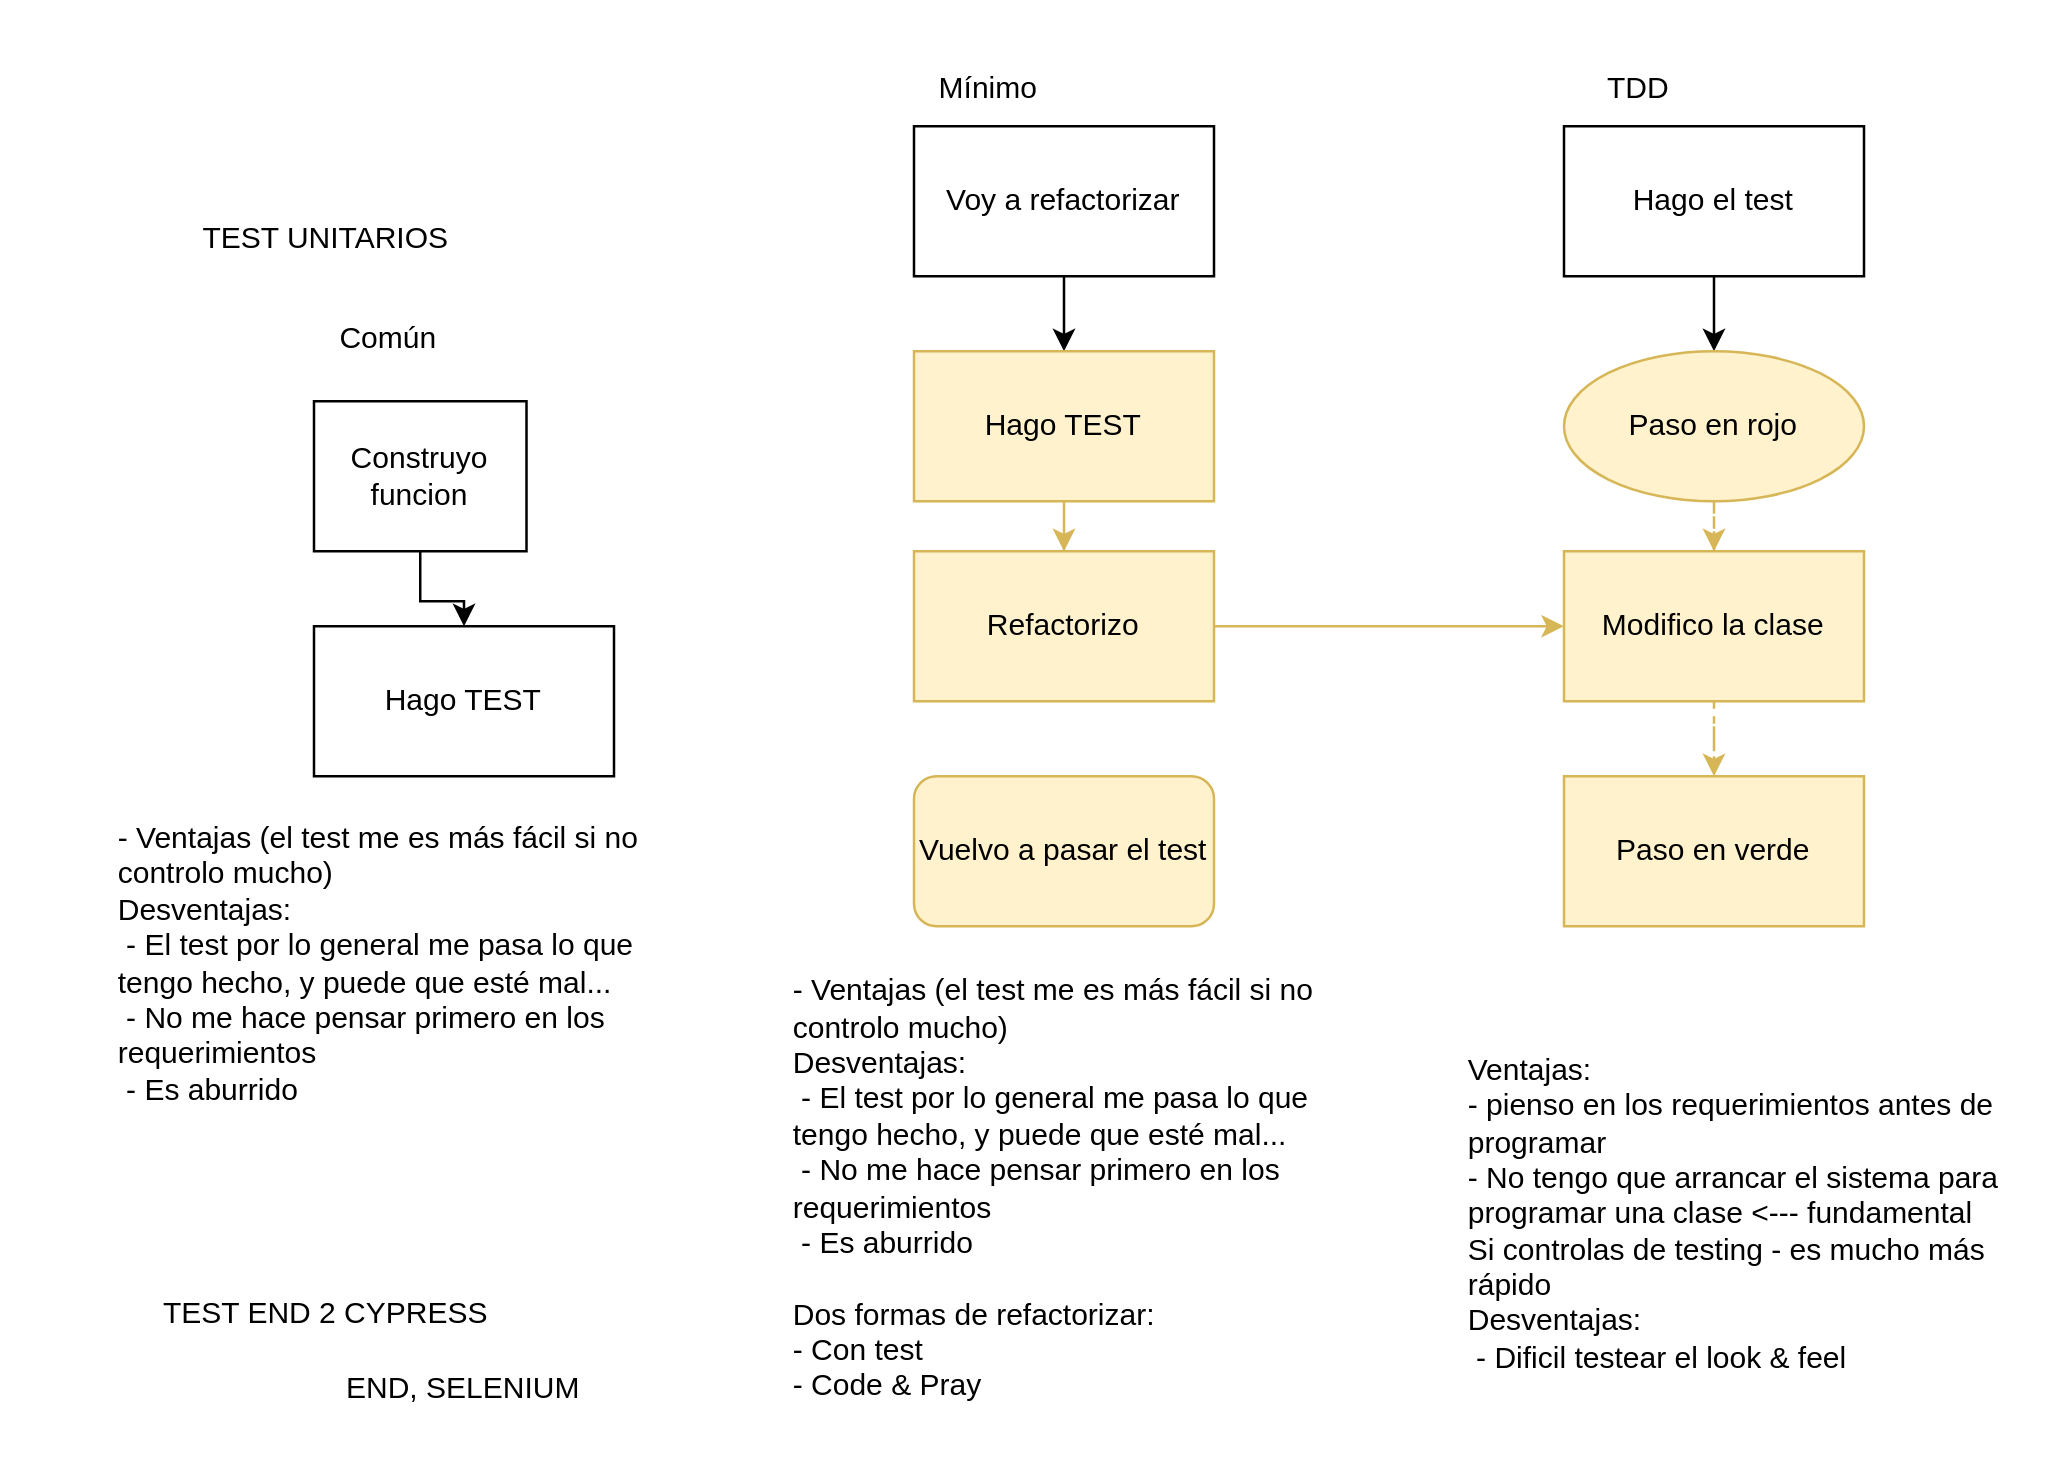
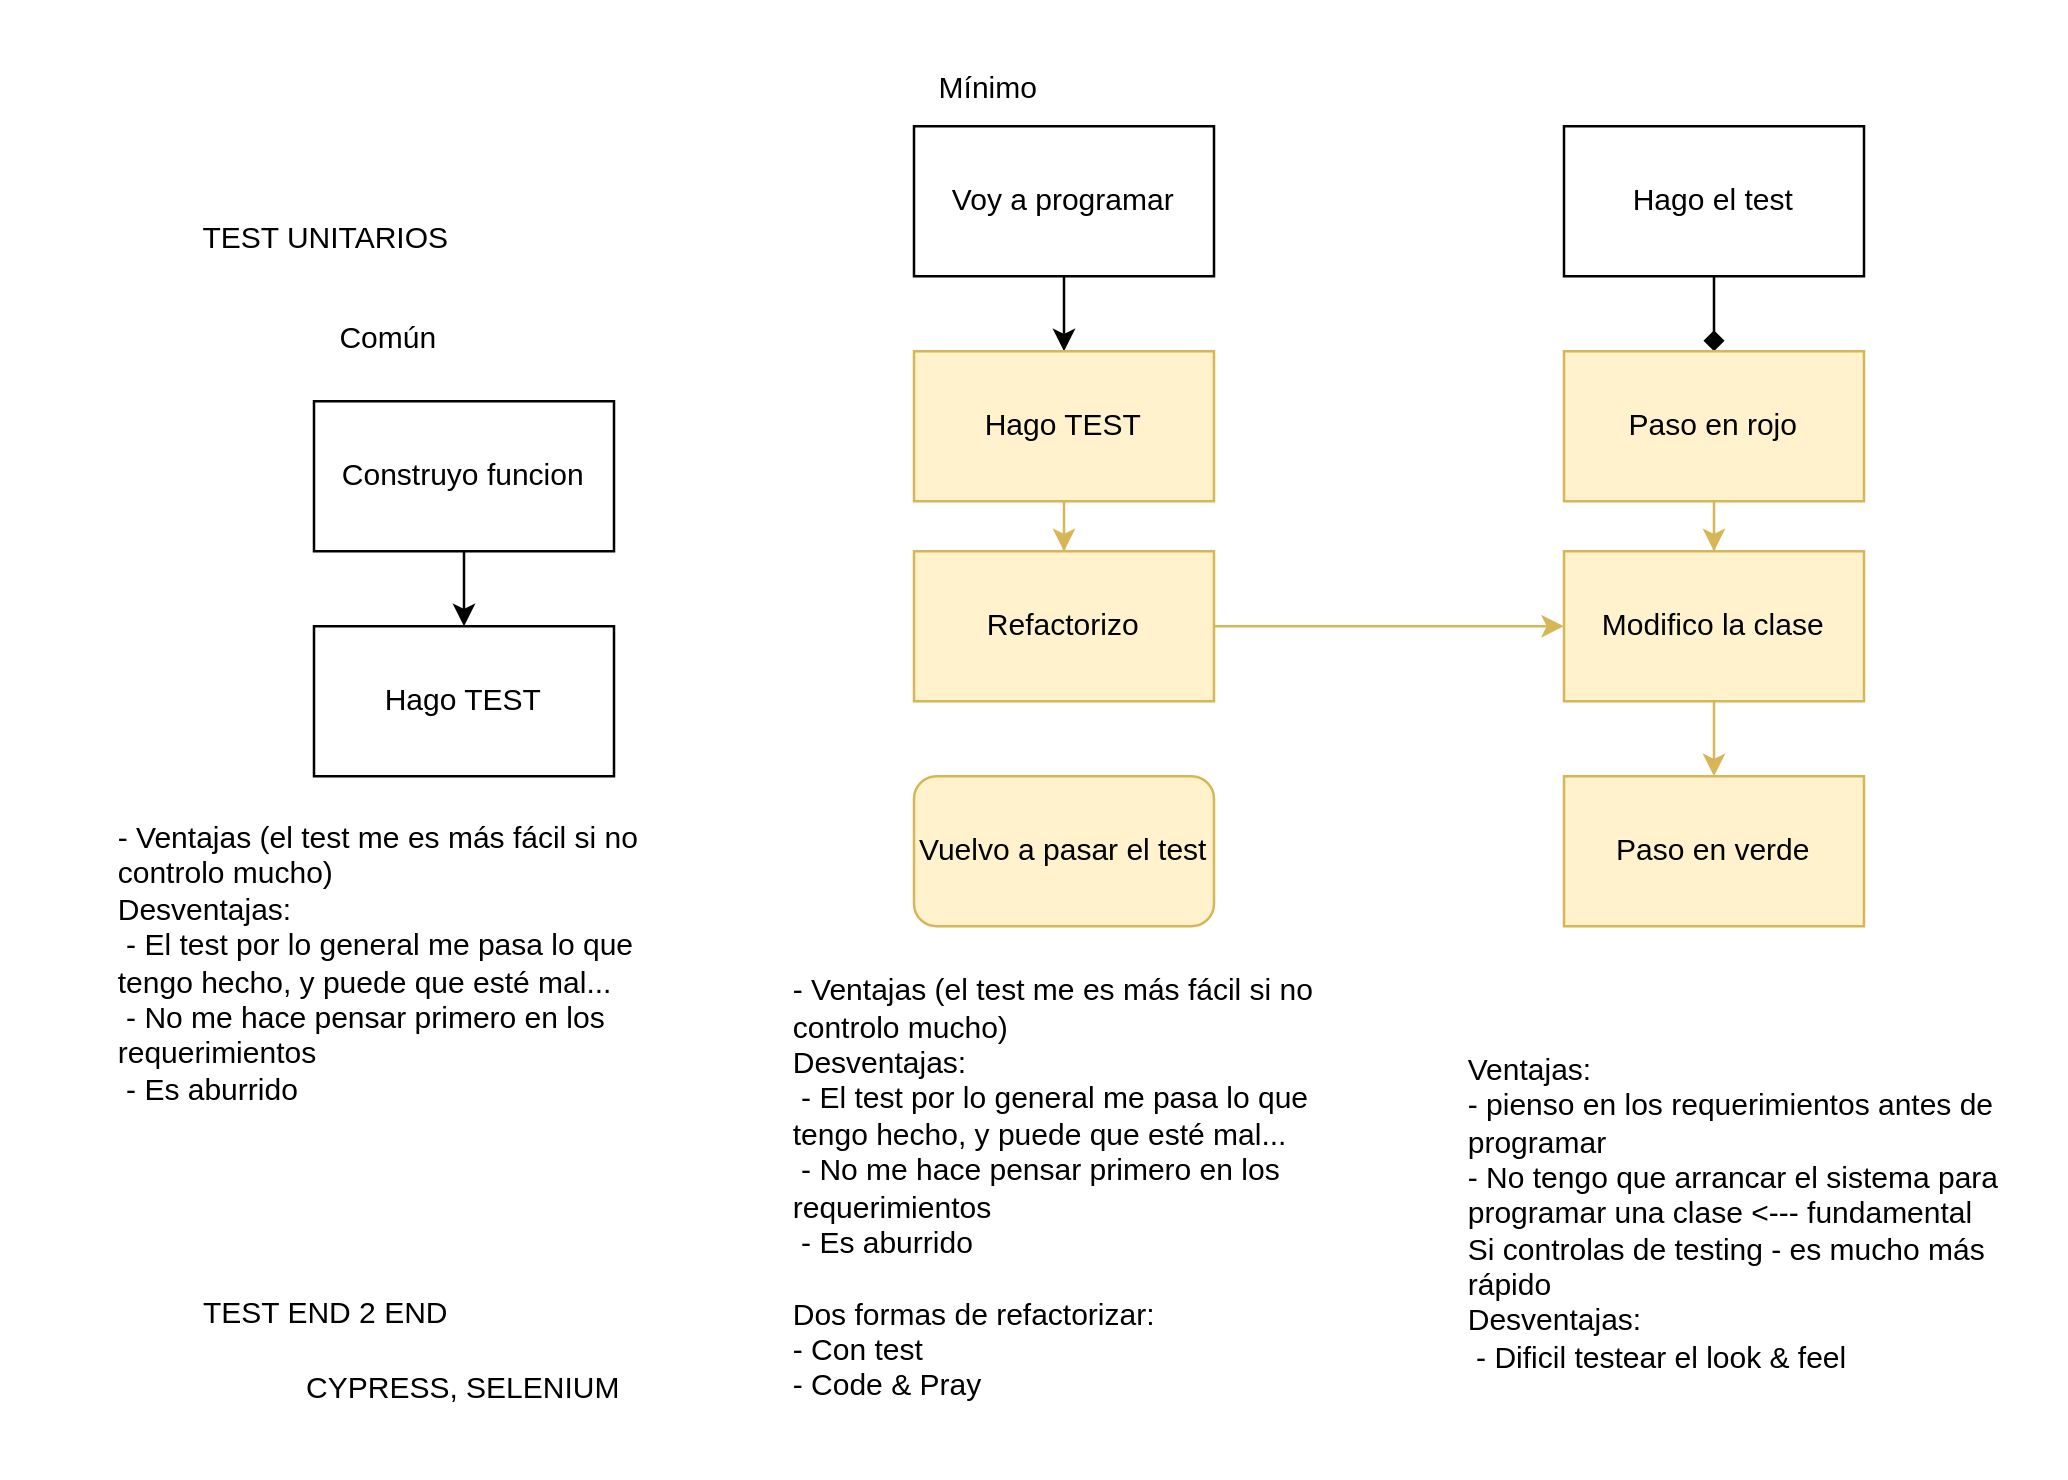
- <mxCell id="21" value="TDD" style="text;html=1;strokeColor=none;fillColor=none;align=center;verticalAlign=middle;whiteSpace=wrap;rounded=0;" vertex="1" parent="1"><mxGeometry x="625" y="20" width="60" height="30" as="geometry" /></mxCell>
- <mxCell id="11" value="Voy a refactorizar" style="rounded=0;whiteSpace=wrap;html=1;" vertex="1" parent="1"><mxGeometry x="365" y="50" width="120" height="60" as="geometry" /></mxCell>
+ <mxCell id="11" value="Voy a programar" style="rounded=0;whiteSpace=wrap;html=1;" vertex="1" parent="1"><mxGeometry x="365" y="50" width="120" height="60" as="geometry" /></mxCell>
- <mxCell id="19" value="" style="edgeStyle=orthogonalEdgeStyle;rounded=0;orthogonalLoop=1;jettySize=auto;html=1;" edge="1" parent="1" source="20" target="23"><mxGeometry relative="1" as="geometry" /></mxCell>
+ <mxCell id="19" value="" style="edgeStyle=orthogonalEdgeStyle;rounded=0;orthogonalLoop=1;jettySize=auto;html=1;endArrow=diamond;" edge="1" parent="1" source="20" target="23"><mxGeometry relative="1" as="geometry" /></mxCell>
- <mxCell id="23" value="Paso en rojo" style="ellipse;whiteSpace=wrap;html=1;fillColor=#fff2cc;strokeColor=#d6b656;" vertex="1" parent="1"><mxGeometry x="625" y="140" width="120" height="60" as="geometry" /></mxCell>
+ <mxCell id="23" value="Paso en rojo" style="whiteSpace=wrap;html=1;rounded=0;fillColor=#fff2cc;strokeColor=#d6b656;" vertex="1" parent="1"><mxGeometry x="625" y="140" width="120" height="60" as="geometry" /></mxCell>
- <mxCell id="3" value="Construyo funcion" style="rounded=0;whiteSpace=wrap;html=1;" vertex="1" parent="1"><mxGeometry x="125" y="160" width="85" height="60" as="geometry" /></mxCell>
+ <mxCell id="3" value="Construyo funcion" style="rounded=0;whiteSpace=wrap;html=1;" vertex="1" parent="1"><mxGeometry x="125" y="160" width="120" height="60" as="geometry" /></mxCell>
- <mxCell id="22" value="" style="edgeStyle=orthogonalEdgeStyle;rounded=0;orthogonalLoop=1;jettySize=auto;html=1;fillColor=#fff2cc;strokeColor=#d6b656;dashed=1;" edge="1" parent="1" source="23" target="25"><mxGeometry relative="1" as="geometry" /></mxCell>
+ <mxCell id="22" value="" style="edgeStyle=orthogonalEdgeStyle;rounded=0;orthogonalLoop=1;jettySize=auto;html=1;fillColor=#fff2cc;strokeColor=#d6b656;" edge="1" parent="1" source="23" target="25"><mxGeometry relative="1" as="geometry" /></mxCell>
- <mxCell id="24" style="edgeStyle=orthogonalEdgeStyle;rounded=0;orthogonalLoop=1;jettySize=auto;html=1;entryX=0.5;entryY=0;entryDx=0;entryDy=0;fillColor=#fff2cc;strokeColor=#d6b656;dashed=1;" edge="1" parent="1" source="25" target="26"><mxGeometry relative="1" as="geometry" /></mxCell>
+ <mxCell id="24" style="edgeStyle=orthogonalEdgeStyle;rounded=0;orthogonalLoop=1;jettySize=auto;html=1;entryX=0.5;entryY=0;entryDx=0;entryDy=0;fillColor=#fff2cc;strokeColor=#d6b656;" edge="1" parent="1" source="25" target="26"><mxGeometry relative="1" as="geometry" /></mxCell>
- <mxCell id="5" value="TEST END 2 CYPRESS" style="text;html=1;strokeColor=none;fillColor=none;align=center;verticalAlign=middle;whiteSpace=wrap;rounded=0;" vertex="1" parent="1"><mxGeometry x="20" y="510" width="220" height="30" as="geometry" /></mxCell>
+ <mxCell id="5" value="TEST END 2 END" style="text;html=1;strokeColor=none;fillColor=none;align=center;verticalAlign=middle;whiteSpace=wrap;rounded=0;" vertex="1" parent="1"><mxGeometry x="20" y="510" width="220" height="30" as="geometry" /></mxCell>
- <mxCell id="6" value="END, SELENIUM" style="text;html=1;strokeColor=none;fillColor=none;align=center;verticalAlign=middle;whiteSpace=wrap;rounded=0;" vertex="1" parent="1"><mxGeometry x="85" y="540" width="200" height="30" as="geometry" /></mxCell>
+ <mxCell id="6" value="CYPRESS, SELENIUM" style="text;html=1;strokeColor=none;fillColor=none;align=center;verticalAlign=middle;whiteSpace=wrap;rounded=0;" vertex="1" parent="1"><mxGeometry x="85" y="540" width="200" height="30" as="geometry" /></mxCell>
